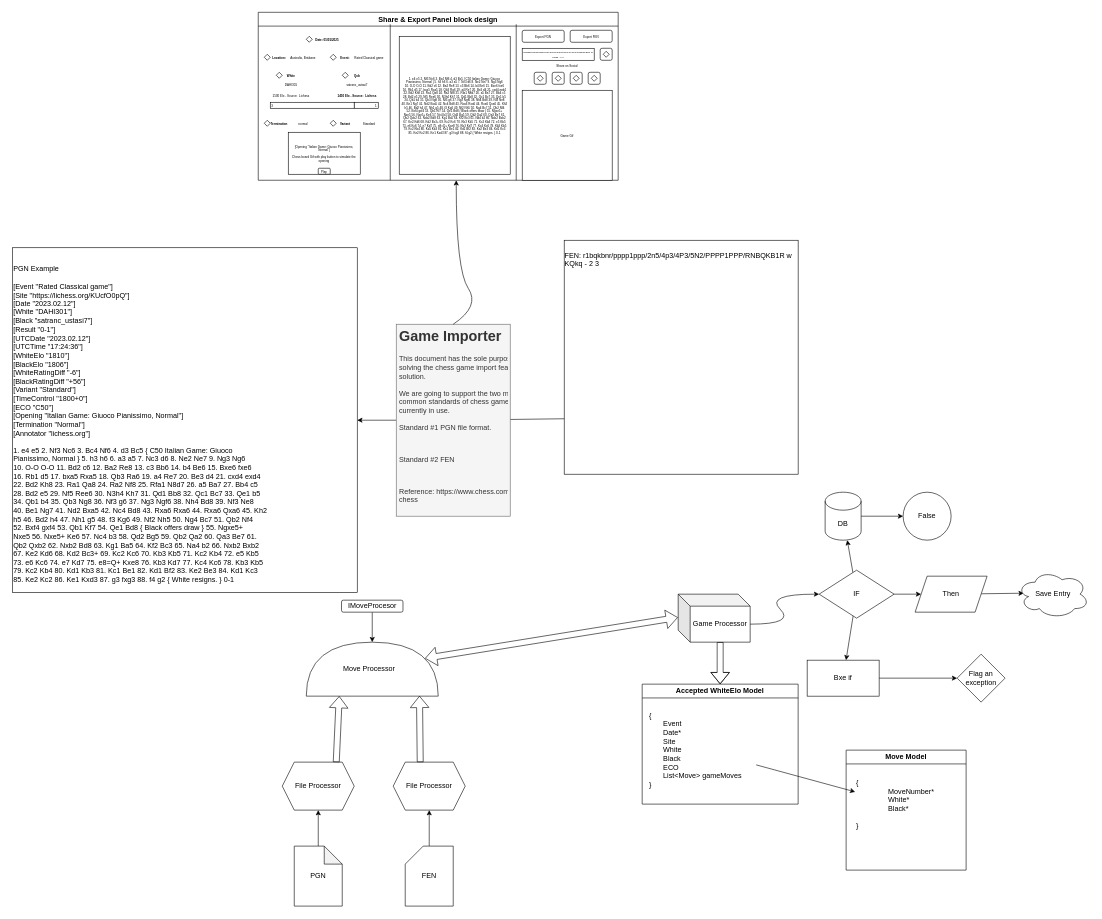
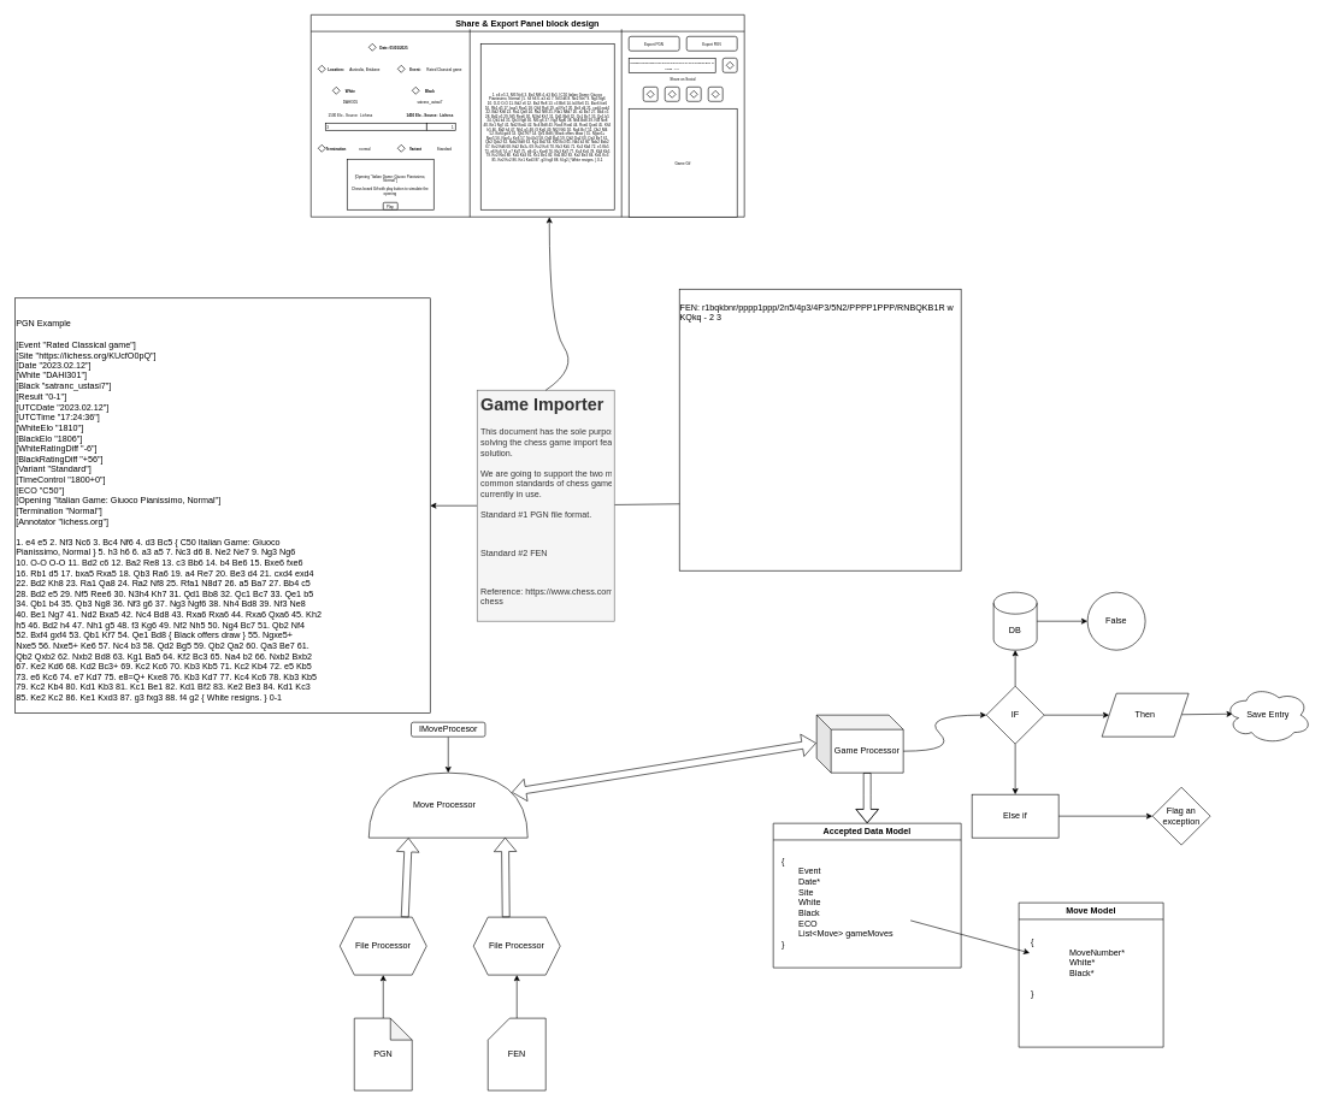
- <mxCell id="53" value="&lt;h6 style=&quot;font-size: 5px;&quot;&gt;Qxb&lt;/h6&gt;" style="text;html=1;strokeColor=none;fillColor=none;align=center;verticalAlign=middle;whiteSpace=wrap;rounded=0;fontSize=5;" vertex="1" parent="41"><mxGeometry x="120" y="90" width="90" height="30" as="geometry" /></mxCell>
+ <mxCell id="53" value="&lt;h6 style=&quot;font-size: 5px;&quot;&gt;Black&lt;/h6&gt;" style="text;html=1;strokeColor=none;fillColor=none;align=center;verticalAlign=middle;whiteSpace=wrap;rounded=0;fontSize=5;" vertex="1" parent="41"><mxGeometry x="120" y="90" width="90" height="30" as="geometry" /></mxCell>
- <mxCell id="19" value="IF" style="rhombus;whiteSpace=wrap;html=1;" parent="1" vertex="1"><mxGeometry x="1365" y="950" width="125" height="80" as="geometry" /></mxCell>
+ <mxCell id="19" value="IF" style="rhombus;whiteSpace=wrap;html=1;" parent="1" vertex="1"><mxGeometry x="1365" y="950" width="80" height="80" as="geometry" /></mxCell>
- <mxCell id="26" value="Bxe if" style="whiteSpace=wrap;html=1;" parent="1" vertex="1"><mxGeometry x="1345" y="1100" width="120" height="60" as="geometry" /></mxCell>
+ <mxCell id="26" value="Else if" style="whiteSpace=wrap;html=1;" parent="1" vertex="1"><mxGeometry x="1345" y="1100" width="120" height="60" as="geometry" /></mxCell>
- <mxCell id="29" value="Accepted WhiteElo Model" style="swimlane;whiteSpace=wrap;html=1;" parent="1" vertex="1"><mxGeometry x="1070" y="1140" width="260" height="200" as="geometry" /></mxCell>
+ <mxCell id="29" value="Accepted Data Model" style="swimlane;whiteSpace=wrap;html=1;" parent="1" vertex="1"><mxGeometry x="1070" y="1140" width="260" height="200" as="geometry" /></mxCell>
